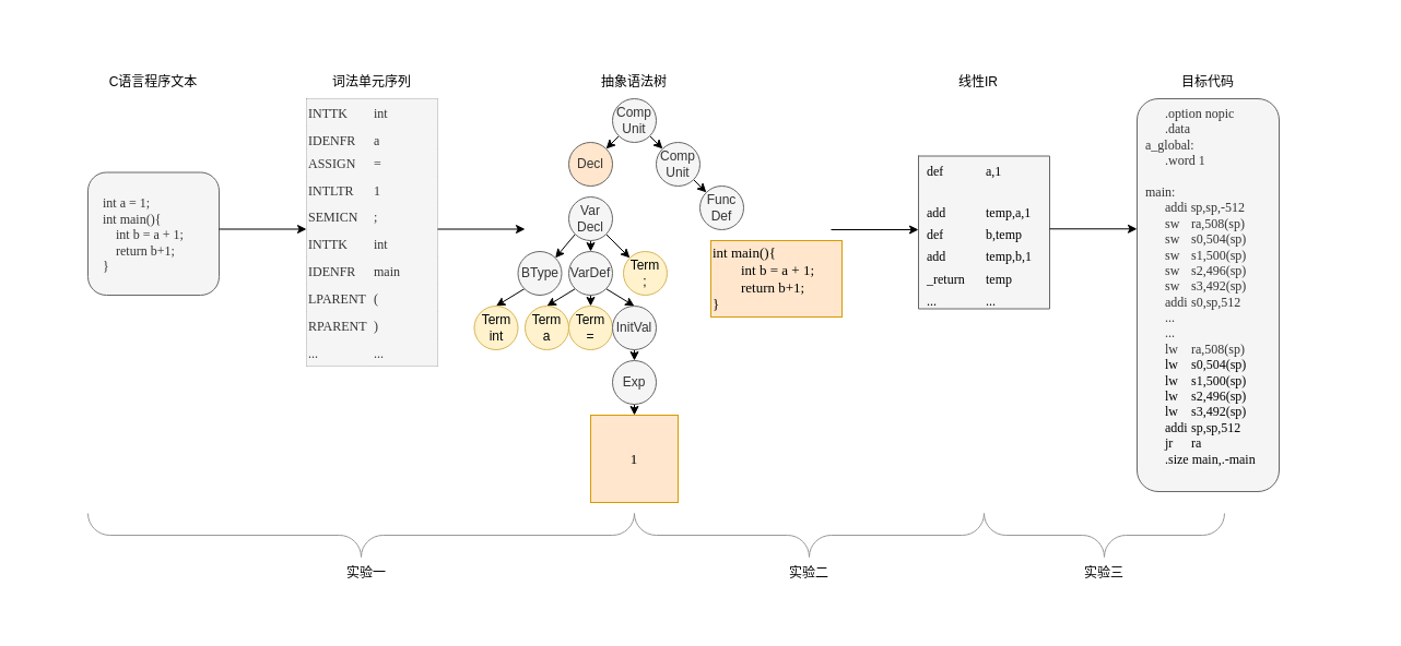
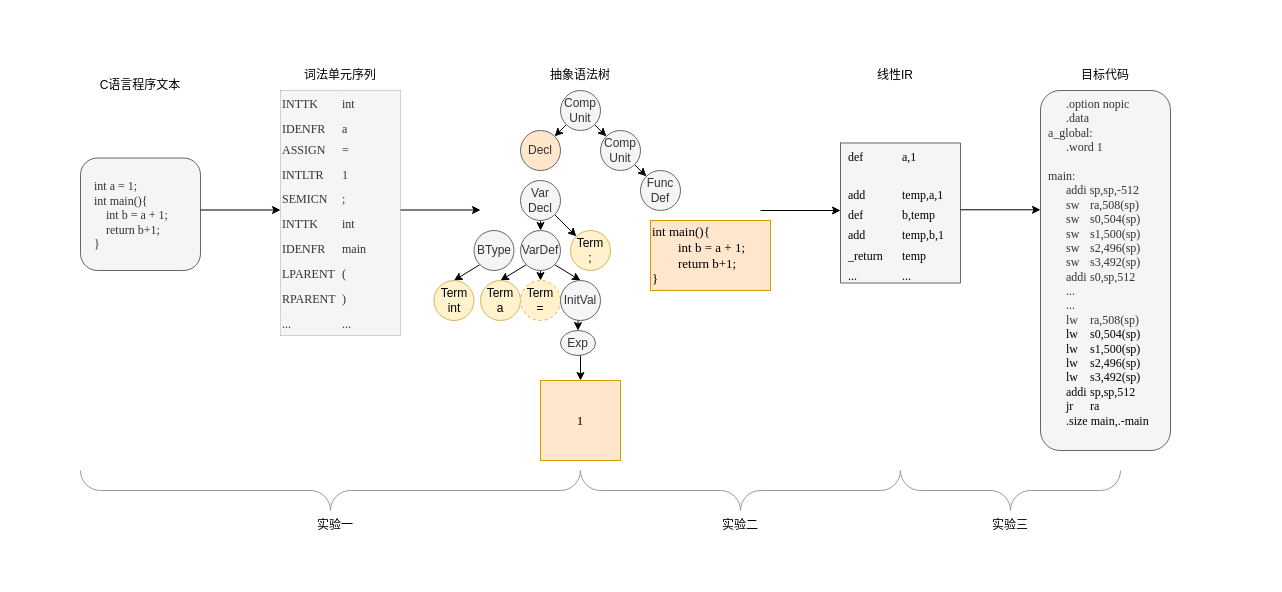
- <mxCell id="89" value="C语言程序文本" style="text;html=1;align=center;verticalAlign=middle;whiteSpace=wrap;rounded=0;" vertex="1" parent="1"><mxGeometry x="95" y="60" width="90" height="30" as="geometry" /></mxCell>
+ <mxCell id="89" value="C语言程序文本" style="text;html=1;align=center;verticalAlign=middle;whiteSpace=wrap;rounded=0;" vertex="1" parent="1"><mxGeometry x="95" y="70" width="90" height="30" as="geometry" /></mxCell>
- <mxCell id="44" style="rounded=0;orthogonalLoop=1;jettySize=auto;html=1;exitX=0;exitY=1;exitDx=0;exitDy=0;entryX=1;entryY=0;entryDx=0;entryDy=0;" edge="1" parent="1" source="47" target="49"><mxGeometry relative="1" as="geometry" /></mxCell>
- <mxCell id="57" value="Term&lt;div&gt;=&lt;/div&gt;" style="ellipse;whiteSpace=wrap;html=1;aspect=fixed;fillColor=#fff2cc;strokeColor=#d6b656;" vertex="1" parent="1"><mxGeometry x="520" y="280" width="40" height="40" as="geometry" /></mxCell>
+ <mxCell id="57" value="Term&lt;div&gt;=&lt;/div&gt;" style="ellipse;whiteSpace=wrap;html=1;aspect=fixed;fillColor=#fff2cc;strokeColor=#d6b656;dashed=1;" vertex="1" parent="1"><mxGeometry x="520" y="280" width="40" height="40" as="geometry" /></mxCell>
- <mxCell id="61" value="Exp" style="ellipse;whiteSpace=wrap;html=1;aspect=fixed;fillColor=#f5f5f5;strokeColor=#666666;fontColor=#333333;" vertex="1" parent="1"><mxGeometry x="560" y="330" width="40" height="40" as="geometry" /></mxCell>
+ <mxCell id="61" value="Exp" style="ellipse;whiteSpace=wrap;html=1;aspect=fixed;fillColor=#f5f5f5;strokeColor=#666666;fontColor=#333333;" vertex="1" parent="1"><mxGeometry x="560" y="330" width="35" height="25" as="geometry" /></mxCell>
